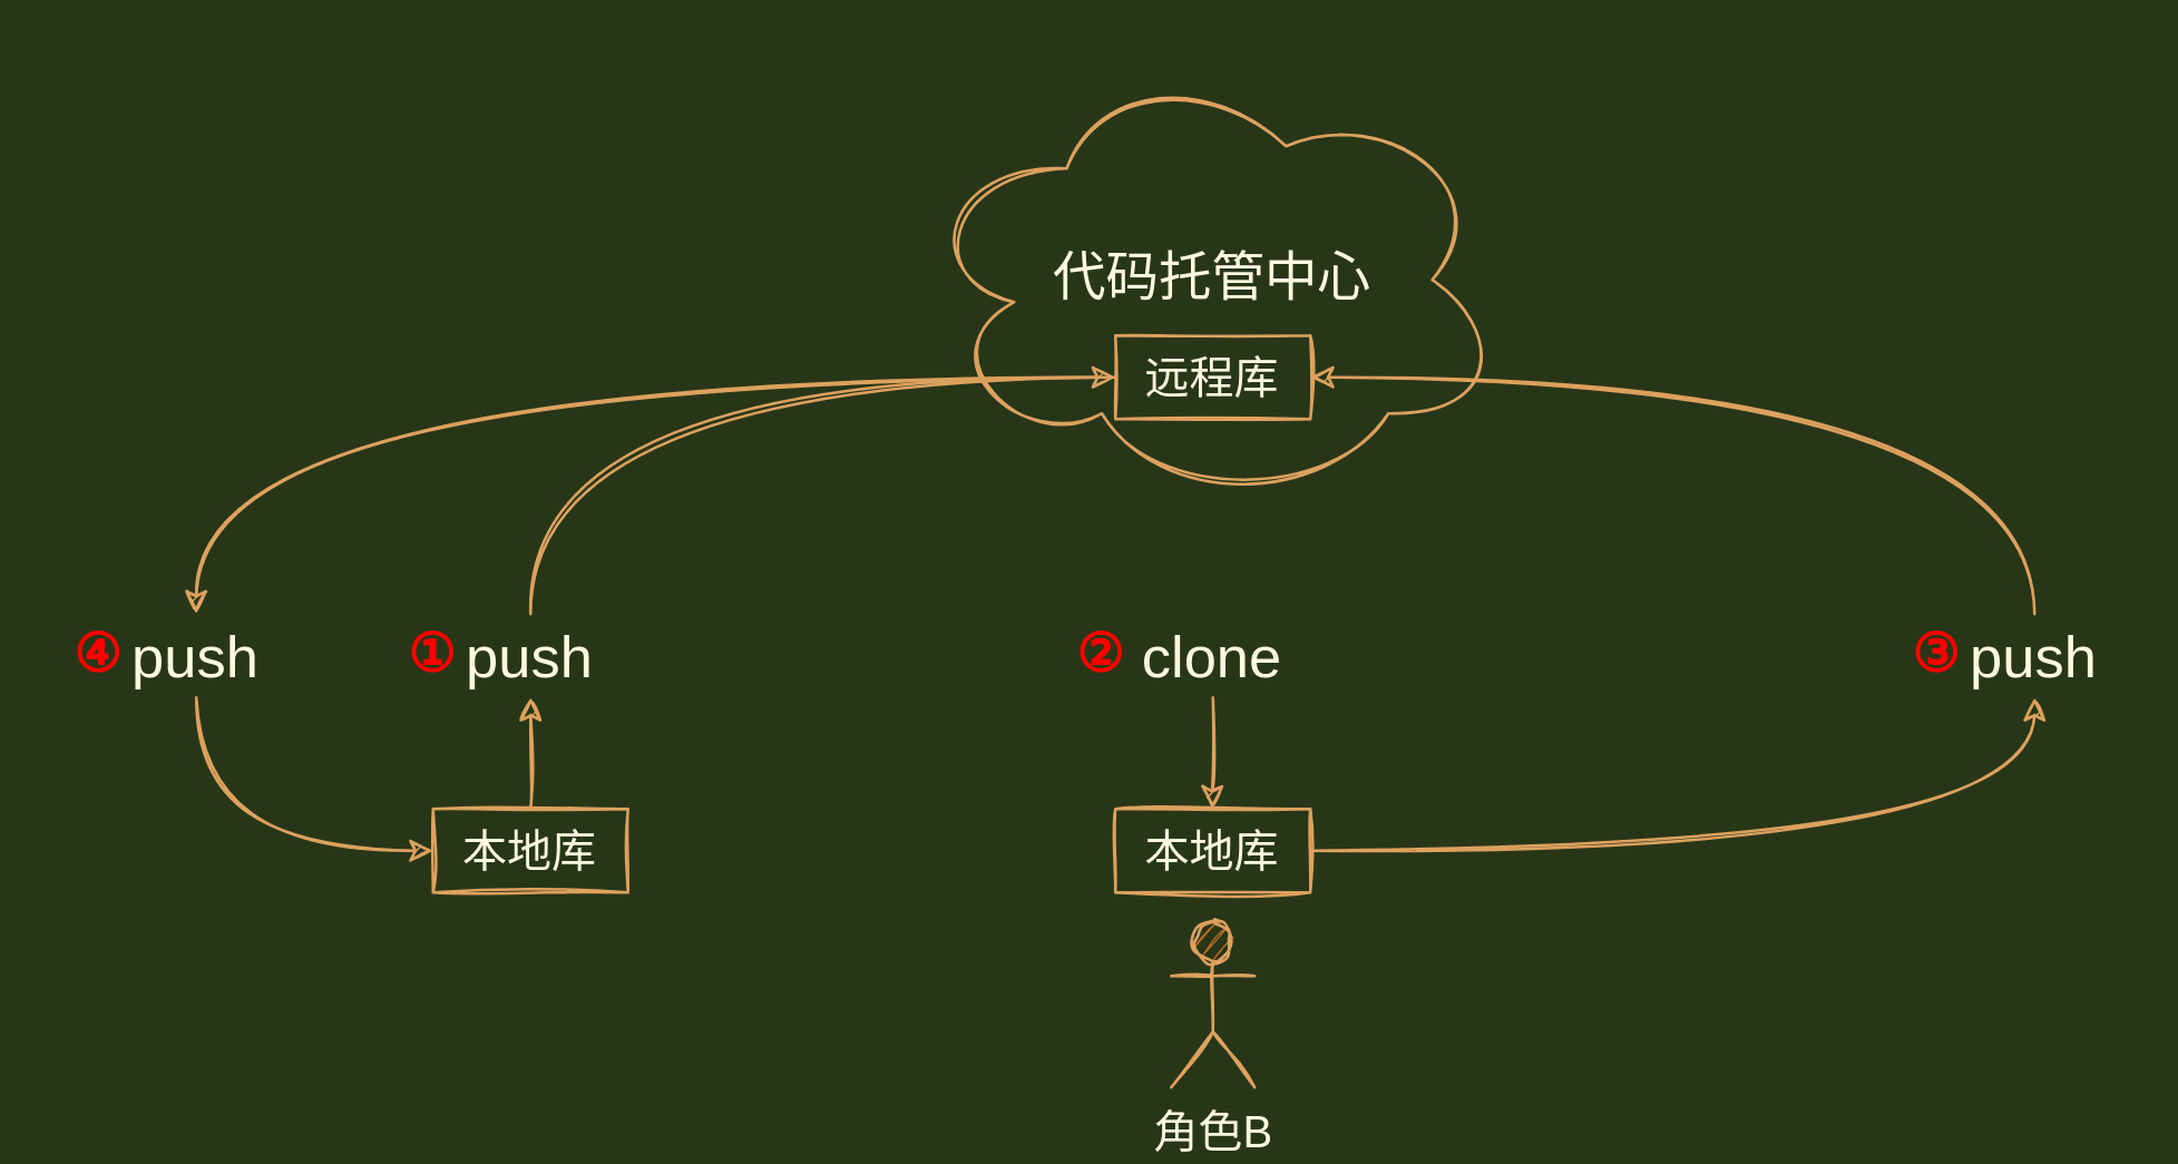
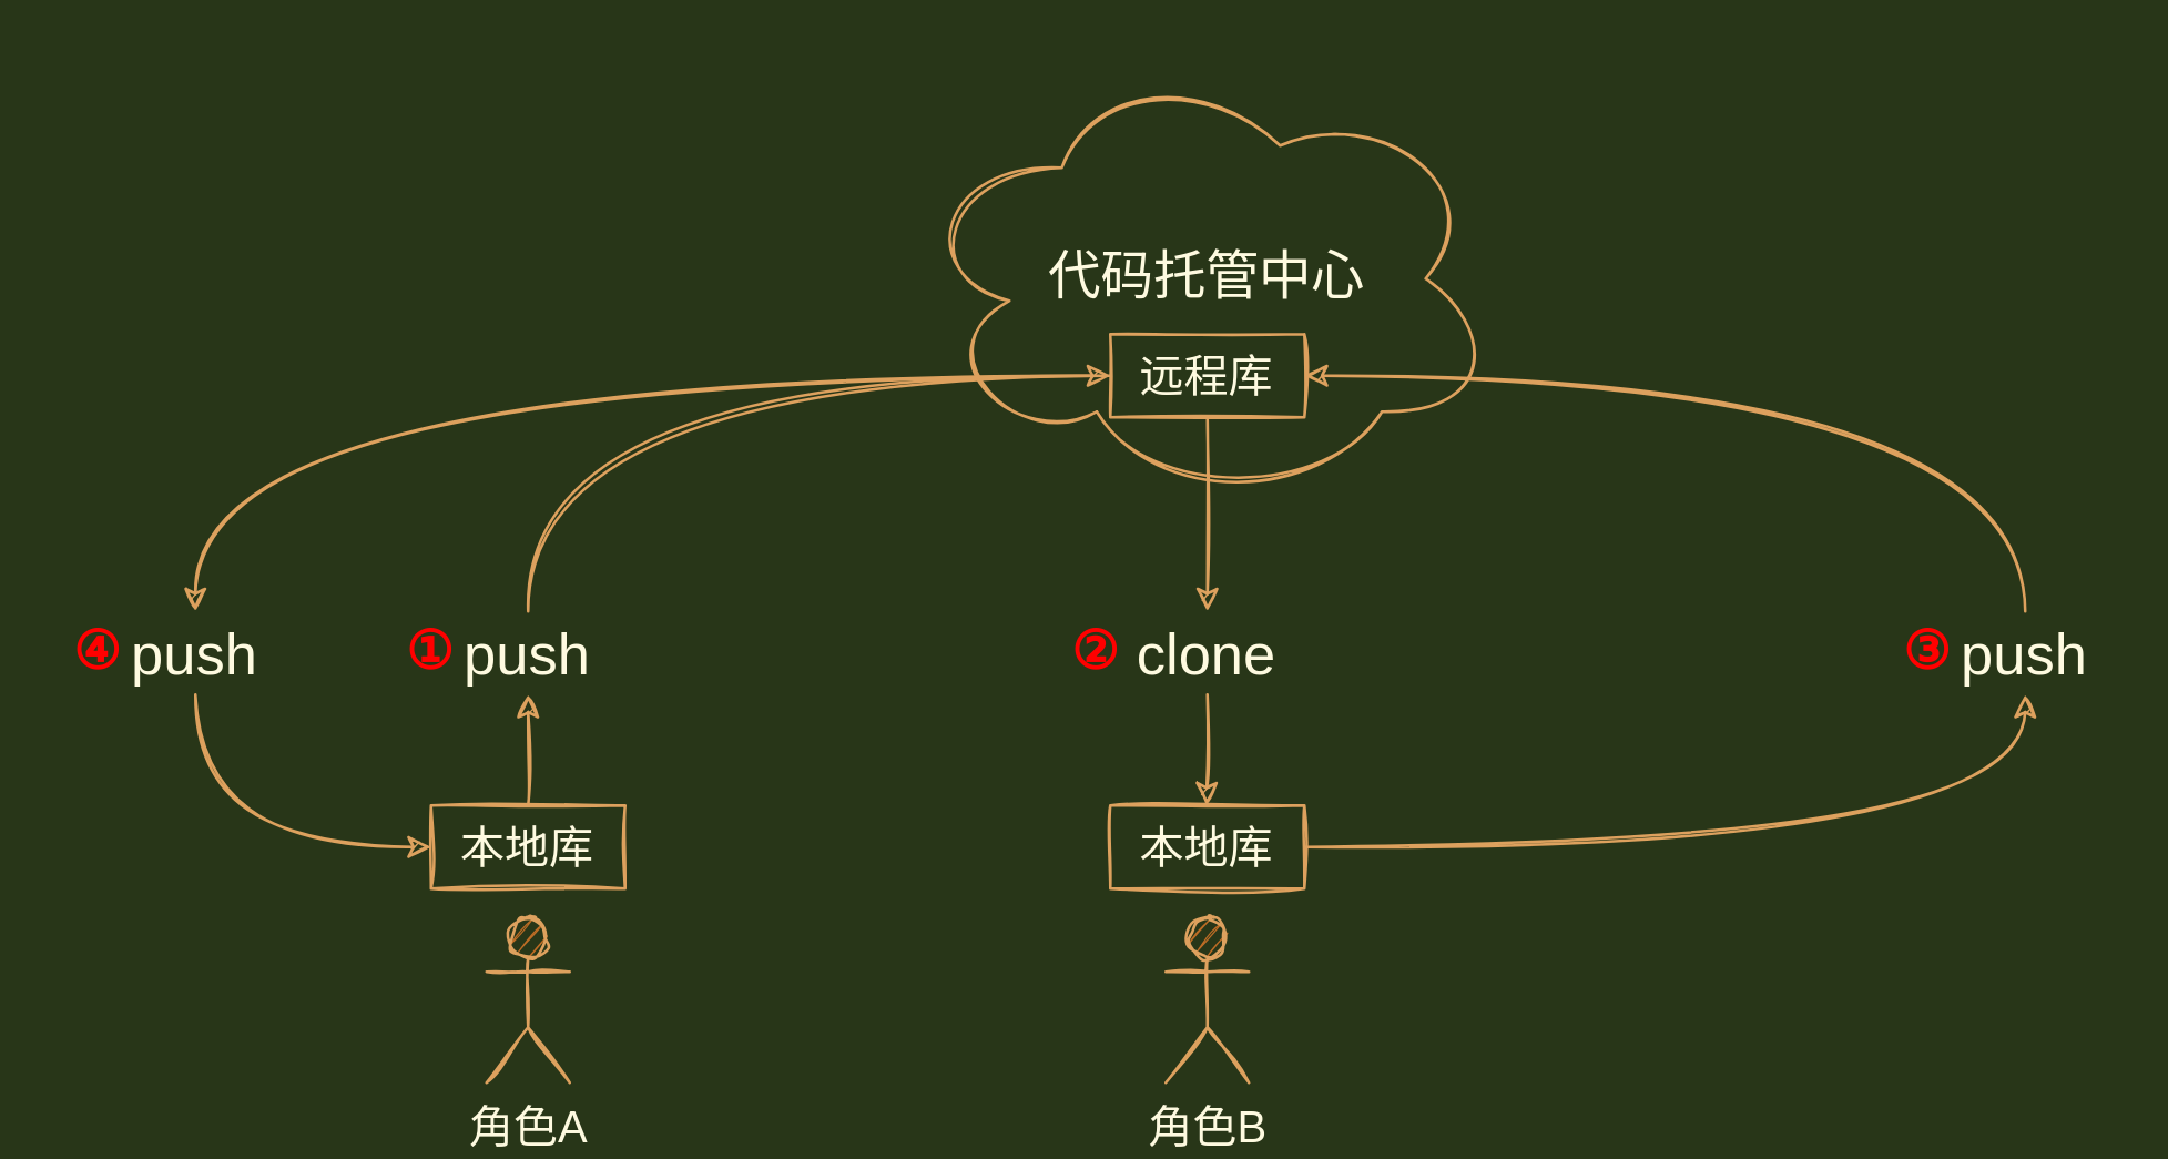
+ <mxCell id="14" value="" style="endArrow=classic;html=1;rounded=0;fontSize=16;entryX=0.5;entryY=0;entryDx=0;entryDy=0;exitX=0.5;exitY=1;exitDx=0;exitDy=0;sketch=1;labelBackgroundColor=#283618;strokeColor=#DDA15E;fontColor=#FEFAE0;" parent="1" source="17" target="5" edge="1"><mxGeometry width="50" height="50" relative="1" as="geometry"><mxPoint x="140" y="230" as="sourcePoint" /><mxPoint x="410" y="45" as="targetPoint" /></mxGeometry></mxCell>
+ <mxCell id="12" value="角色A" style="shape=umlActor;verticalLabelPosition=bottom;verticalAlign=top;html=1;outlineConnect=0;fontSize=16;sketch=1;fillColor=#BC6C25;strokeColor=#DDA15E;fontColor=#FEFAE0;" parent="11" vertex="1"><mxGeometry x="20" y="40" width="30" height="60" as="geometry" /></mxCell>
